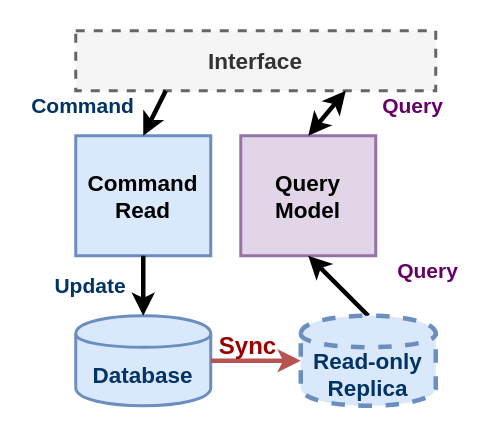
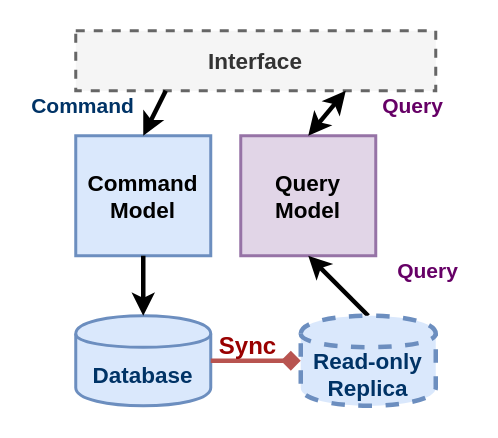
- <mxCell id="2" value="&lt;font style=&quot;font-size: 15px&quot;&gt;&lt;b&gt;Command Read&lt;/b&gt;&lt;/font&gt;" style="rounded=0;whiteSpace=wrap;html=1;strokeWidth=2;fillColor=#dae8fc;strokeColor=#6c8ebf;" parent="1" vertex="1"><mxGeometry x="50" y="90" width="90" height="80" as="geometry" /></mxCell>
+ <mxCell id="2" value="&lt;font style=&quot;font-size: 15px&quot;&gt;&lt;b&gt;Command Model&lt;/b&gt;&lt;/font&gt;" style="rounded=0;whiteSpace=wrap;html=1;strokeWidth=2;fillColor=#dae8fc;strokeColor=#6c8ebf;" parent="1" vertex="1"><mxGeometry x="50" y="90" width="90" height="80" as="geometry" /></mxCell>
- <mxCell id="13" value="&lt;span style=&quot;font-size: 14px&quot;&gt;&lt;b&gt;&lt;font color=&quot;#003366&quot;&gt;Update&lt;/font&gt;&lt;/b&gt;&lt;/span&gt;" style="text;html=1;strokeColor=none;fillColor=none;align=center;verticalAlign=middle;whiteSpace=wrap;rounded=0;" parent="1" vertex="1"><mxGeometry x="30" y="180" width="60" height="20" as="geometry" /></mxCell>
- <mxCell id="15" value="" style="endArrow=classic;html=1;strokeWidth=3;exitX=1;exitY=0.5;exitDx=0;exitDy=0;entryX=0;entryY=0.5;entryDx=0;entryDy=0;fillColor=#f8cecc;strokeColor=#b85450;" parent="1" source="4" target="14" edge="1"><mxGeometry width="50" height="50" relative="1" as="geometry"><mxPoint x="360" y="220" as="sourcePoint" /><mxPoint x="410" y="170" as="targetPoint" /></mxGeometry></mxCell>
+ <mxCell id="15" value="" style="endArrow=diamond;html=1;strokeWidth=3;exitX=1;exitY=0.5;exitDx=0;exitDy=0;entryX=0;entryY=0.5;entryDx=0;entryDy=0;fillColor=#f8cecc;strokeColor=#b85450;" parent="1" source="4" target="14" edge="1"><mxGeometry width="50" height="50" relative="1" as="geometry"><mxPoint x="360" y="220" as="sourcePoint" /><mxPoint x="410" y="170" as="targetPoint" /></mxGeometry></mxCell>
